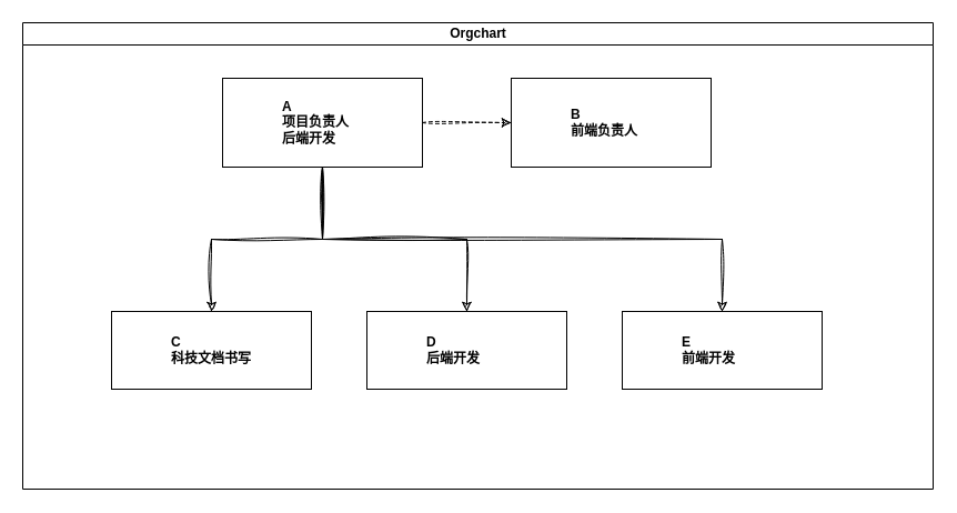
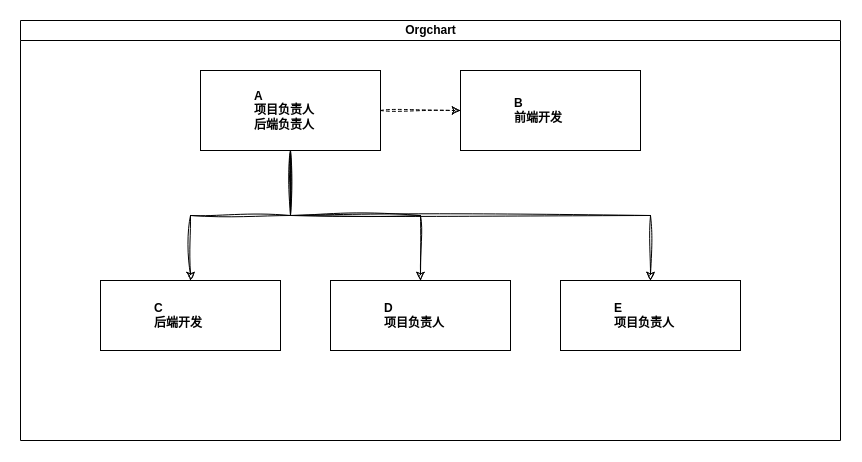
- <mxCell id="9" value="A&lt;br&gt;项目负责人&lt;br&gt;后端开发" style="label;image=https://cdn3.iconfinder.com/data/icons/user-avatars-1/512/users-2-128.png;whiteSpace=wrap;html=1;rounded=0;glass=0;" vertex="1" parent="2"><mxGeometry x="180" y="50" width="180" height="80" as="geometry" /></mxCell>
+ <mxCell id="9" value="A&lt;br&gt;项目负责人&lt;br&gt;后端负责人" style="label;image=https://cdn3.iconfinder.com/data/icons/user-avatars-1/512/users-2-128.png;whiteSpace=wrap;html=1;rounded=0;glass=0;" vertex="1" parent="2"><mxGeometry x="180" y="50" width="180" height="80" as="geometry" /></mxCell>
- <mxCell id="4" value="B&lt;br&gt;前端负责人" style="label;image=https://cdn3.iconfinder.com/data/icons/user-avatars-1/512/users-2-128.png;whiteSpace=wrap;html=1;rounded=0;glass=0;" vertex="1" parent="2"><mxGeometry x="440" y="50" width="180" height="80" as="geometry" /></mxCell>
+ <mxCell id="4" value="B&lt;br&gt;前端开发" style="label;image=https://cdn3.iconfinder.com/data/icons/user-avatars-1/512/users-2-128.png;whiteSpace=wrap;html=1;rounded=0;glass=0;" vertex="1" parent="2"><mxGeometry x="440" y="50" width="180" height="80" as="geometry" /></mxCell>
- <mxCell id="3" value="C&lt;br&gt;科技文档书写" style="label;image=https://cdn3.iconfinder.com/data/icons/user-avatars-1/512/users-3-128.png;whiteSpace=wrap;html=1;rounded=0;glass=0;treeMoving=1;treeFolding=1;" parent="2" vertex="1"><mxGeometry x="80" y="260" width="180" height="70" as="geometry" /></mxCell>
+ <mxCell id="3" value="C&lt;br&gt;后端开发" style="label;image=https://cdn3.iconfinder.com/data/icons/user-avatars-1/512/users-3-128.png;whiteSpace=wrap;html=1;rounded=0;glass=0;treeMoving=1;treeFolding=1;" parent="2" vertex="1"><mxGeometry x="80" y="260" width="180" height="70" as="geometry" /></mxCell>
- <mxCell id="11" value="D&lt;br&gt;后端开发" style="label;image=https://cdn3.iconfinder.com/data/icons/user-avatars-1/512/users-2-128.png;whiteSpace=wrap;html=1;rounded=0;glass=0;" vertex="1" parent="2"><mxGeometry x="310" y="260" width="180" height="70" as="geometry" /></mxCell>
+ <mxCell id="11" value="D&lt;br&gt;项目负责人" style="label;image=https://cdn3.iconfinder.com/data/icons/user-avatars-1/512/users-2-128.png;whiteSpace=wrap;html=1;rounded=0;glass=0;" vertex="1" parent="2"><mxGeometry x="310" y="260" width="180" height="70" as="geometry" /></mxCell>
- <mxCell id="10" value="E&lt;br&gt;前端开发" style="label;image=https://cdn3.iconfinder.com/data/icons/user-avatars-1/512/users-2-128.png;whiteSpace=wrap;html=1;rounded=0;glass=0;" vertex="1" parent="2"><mxGeometry x="540" y="260" width="180" height="70" as="geometry" /></mxCell>
+ <mxCell id="10" value="E&lt;br&gt;项目负责人" style="label;image=https://cdn3.iconfinder.com/data/icons/user-avatars-1/512/users-2-128.png;whiteSpace=wrap;html=1;rounded=0;glass=0;" vertex="1" parent="2"><mxGeometry x="540" y="260" width="180" height="70" as="geometry" /></mxCell>
